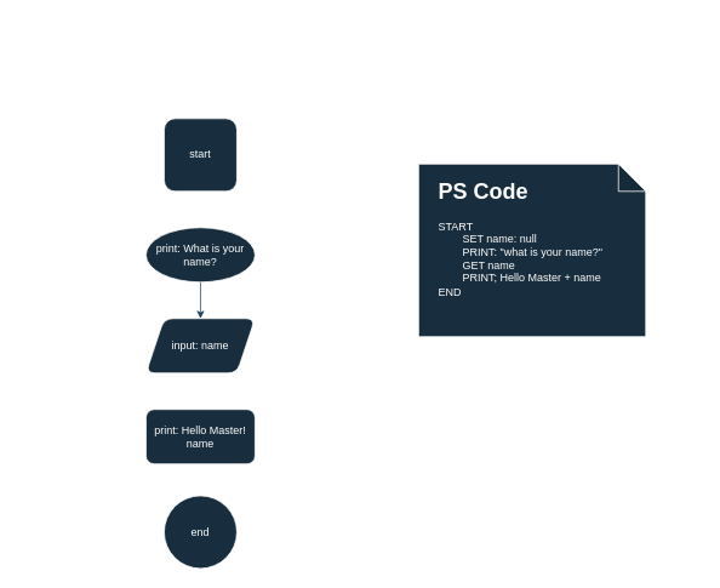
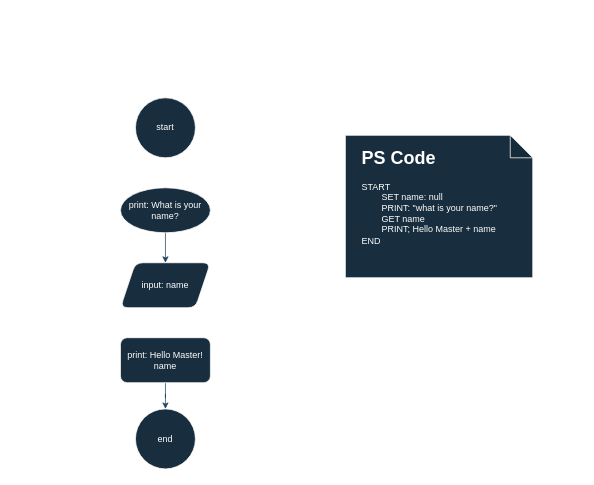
- <mxCell id="3" value="start" style="whiteSpace=wrap;html=1;aspect=fixed;labelBackgroundColor=none;fillColor=#182E3E;strokeColor=#FFFFFF;fontColor=#FFFFFF;rounded=1;" vertex="1" parent="1"><mxGeometry x="180" y="130" width="80" height="80" as="geometry" /></mxCell>
+ <mxCell id="3" value="start" style="ellipse;whiteSpace=wrap;html=1;aspect=fixed;labelBackgroundColor=none;fillColor=#182E3E;strokeColor=#FFFFFF;fontColor=#FFFFFF;" vertex="1" parent="1"><mxGeometry x="180" y="130" width="80" height="80" as="geometry" /></mxCell>
+ <mxCell id="7" value="" style="edgeStyle=orthogonalEdgeStyle;rounded=0;orthogonalLoop=1;jettySize=auto;html=1;labelBackgroundColor=none;strokeColor=#23445D;fontColor=default;" edge="1" parent="1" source="8" target="9"><mxGeometry relative="1" as="geometry" /></mxCell>
